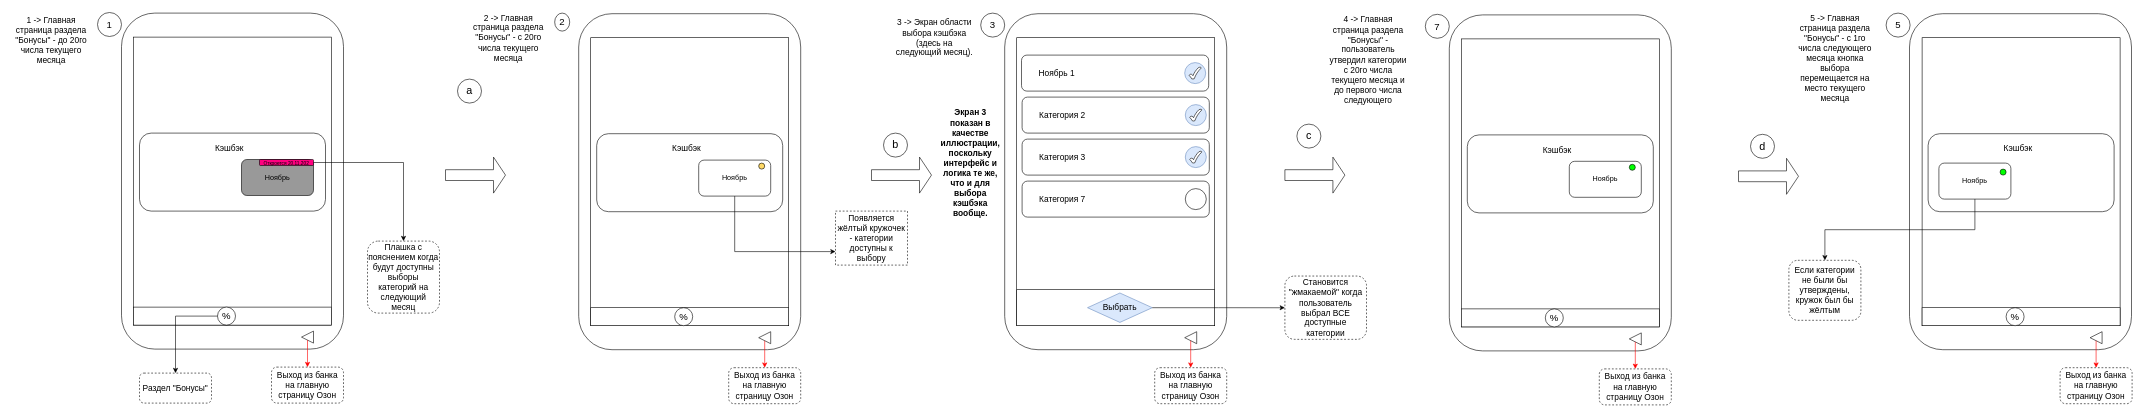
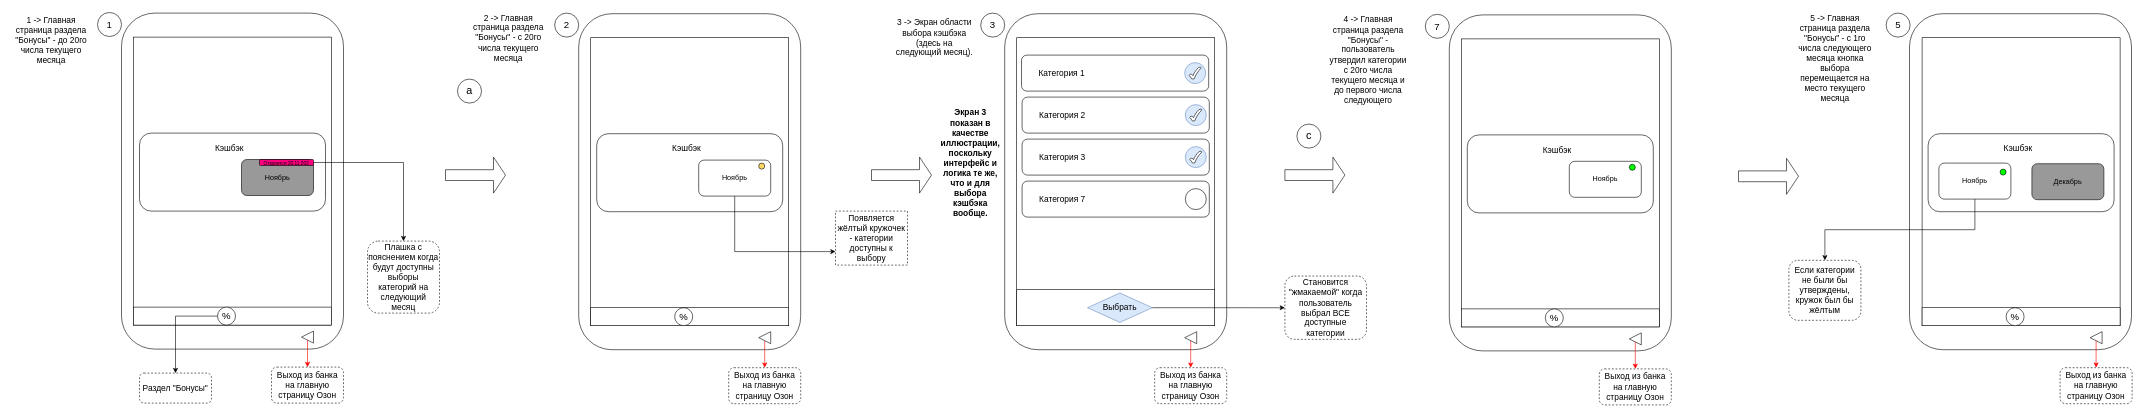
- <mxCell id="26" value="&lt;font size=&quot;3&quot;&gt;2&lt;/font&gt;" style="ellipse;whiteSpace=wrap;html=1;aspect=fixed;" parent="1" vertex="1"><mxGeometry x="924" y="21" width="25" height="30" as="geometry" /></mxCell>
+ <mxCell id="26" value="&lt;font size=&quot;3&quot;&gt;2&lt;/font&gt;" style="ellipse;whiteSpace=wrap;html=1;aspect=fixed;" parent="1" vertex="1"><mxGeometry x="924" y="21" width="40" height="40" as="geometry" /></mxCell>
- <mxCell id="79" value="&lt;span style=&quot;white-space: pre;&quot;&gt;&#09;&lt;/span&gt;&lt;font style=&quot;font-size: 14px;&quot;&gt;Ноябрь 1&lt;/font&gt;" style="rounded=1;whiteSpace=wrap;html=1;align=left;" parent="78" vertex="1"><mxGeometry width="312" height="60" as="geometry" /></mxCell>
+ <mxCell id="79" value="&lt;span style=&quot;white-space: pre;&quot;&gt;&#09;&lt;/span&gt;&lt;font style=&quot;font-size: 14px;&quot;&gt;Категория 1&lt;/font&gt;" style="rounded=1;whiteSpace=wrap;html=1;align=left;" parent="78" vertex="1"><mxGeometry width="312" height="60" as="geometry" /></mxCell>
- <mxCell id="65" value="&lt;font style=&quot;font-size: 18px;&quot;&gt;b&lt;/font&gt;" style="ellipse;whiteSpace=wrap;html=1;aspect=fixed;" parent="1" vertex="1"><mxGeometry x="1472" y="221" width="40" height="40" as="geometry" /></mxCell>
- <mxCell id="67" value="&lt;font style=&quot;font-size: 18px;&quot;&gt;d&lt;/font&gt;" style="ellipse;whiteSpace=wrap;html=1;aspect=fixed;" parent="1" vertex="1"><mxGeometry x="2917" y="223" width="40" height="40" as="geometry" /></mxCell>
+ <mxCell id="56" value="Декабрь" style="rounded=1;whiteSpace=wrap;html=1;fillColor=#999999;" parent="48" vertex="1"><mxGeometry x="205" y="250" width="120" height="60" as="geometry" /></mxCell>
